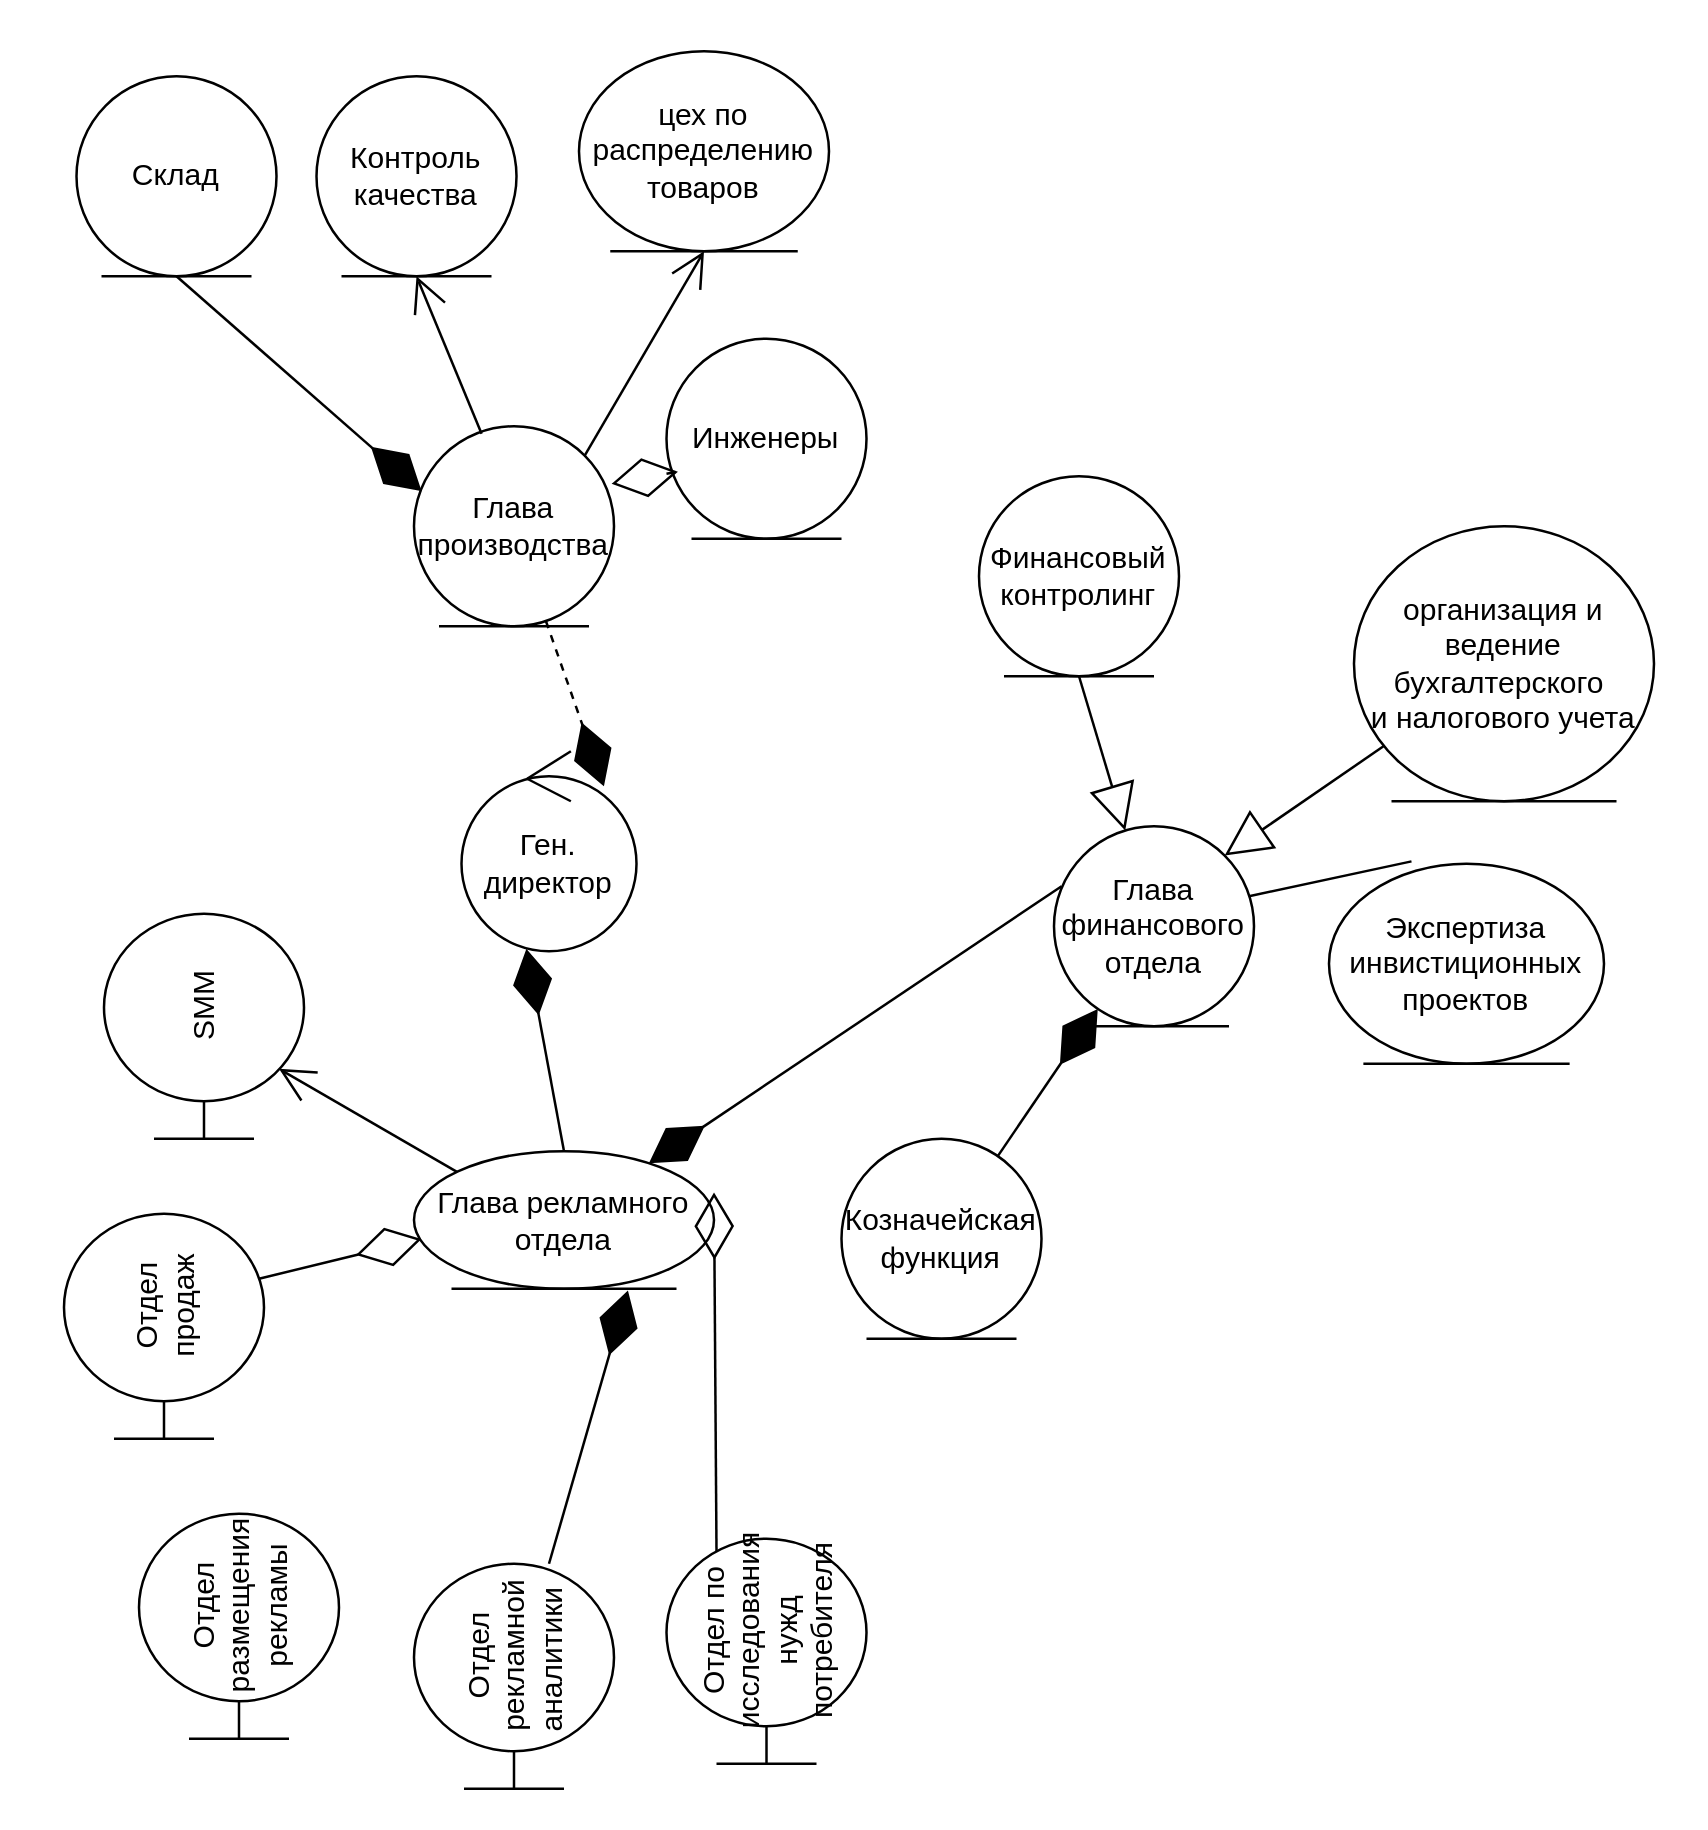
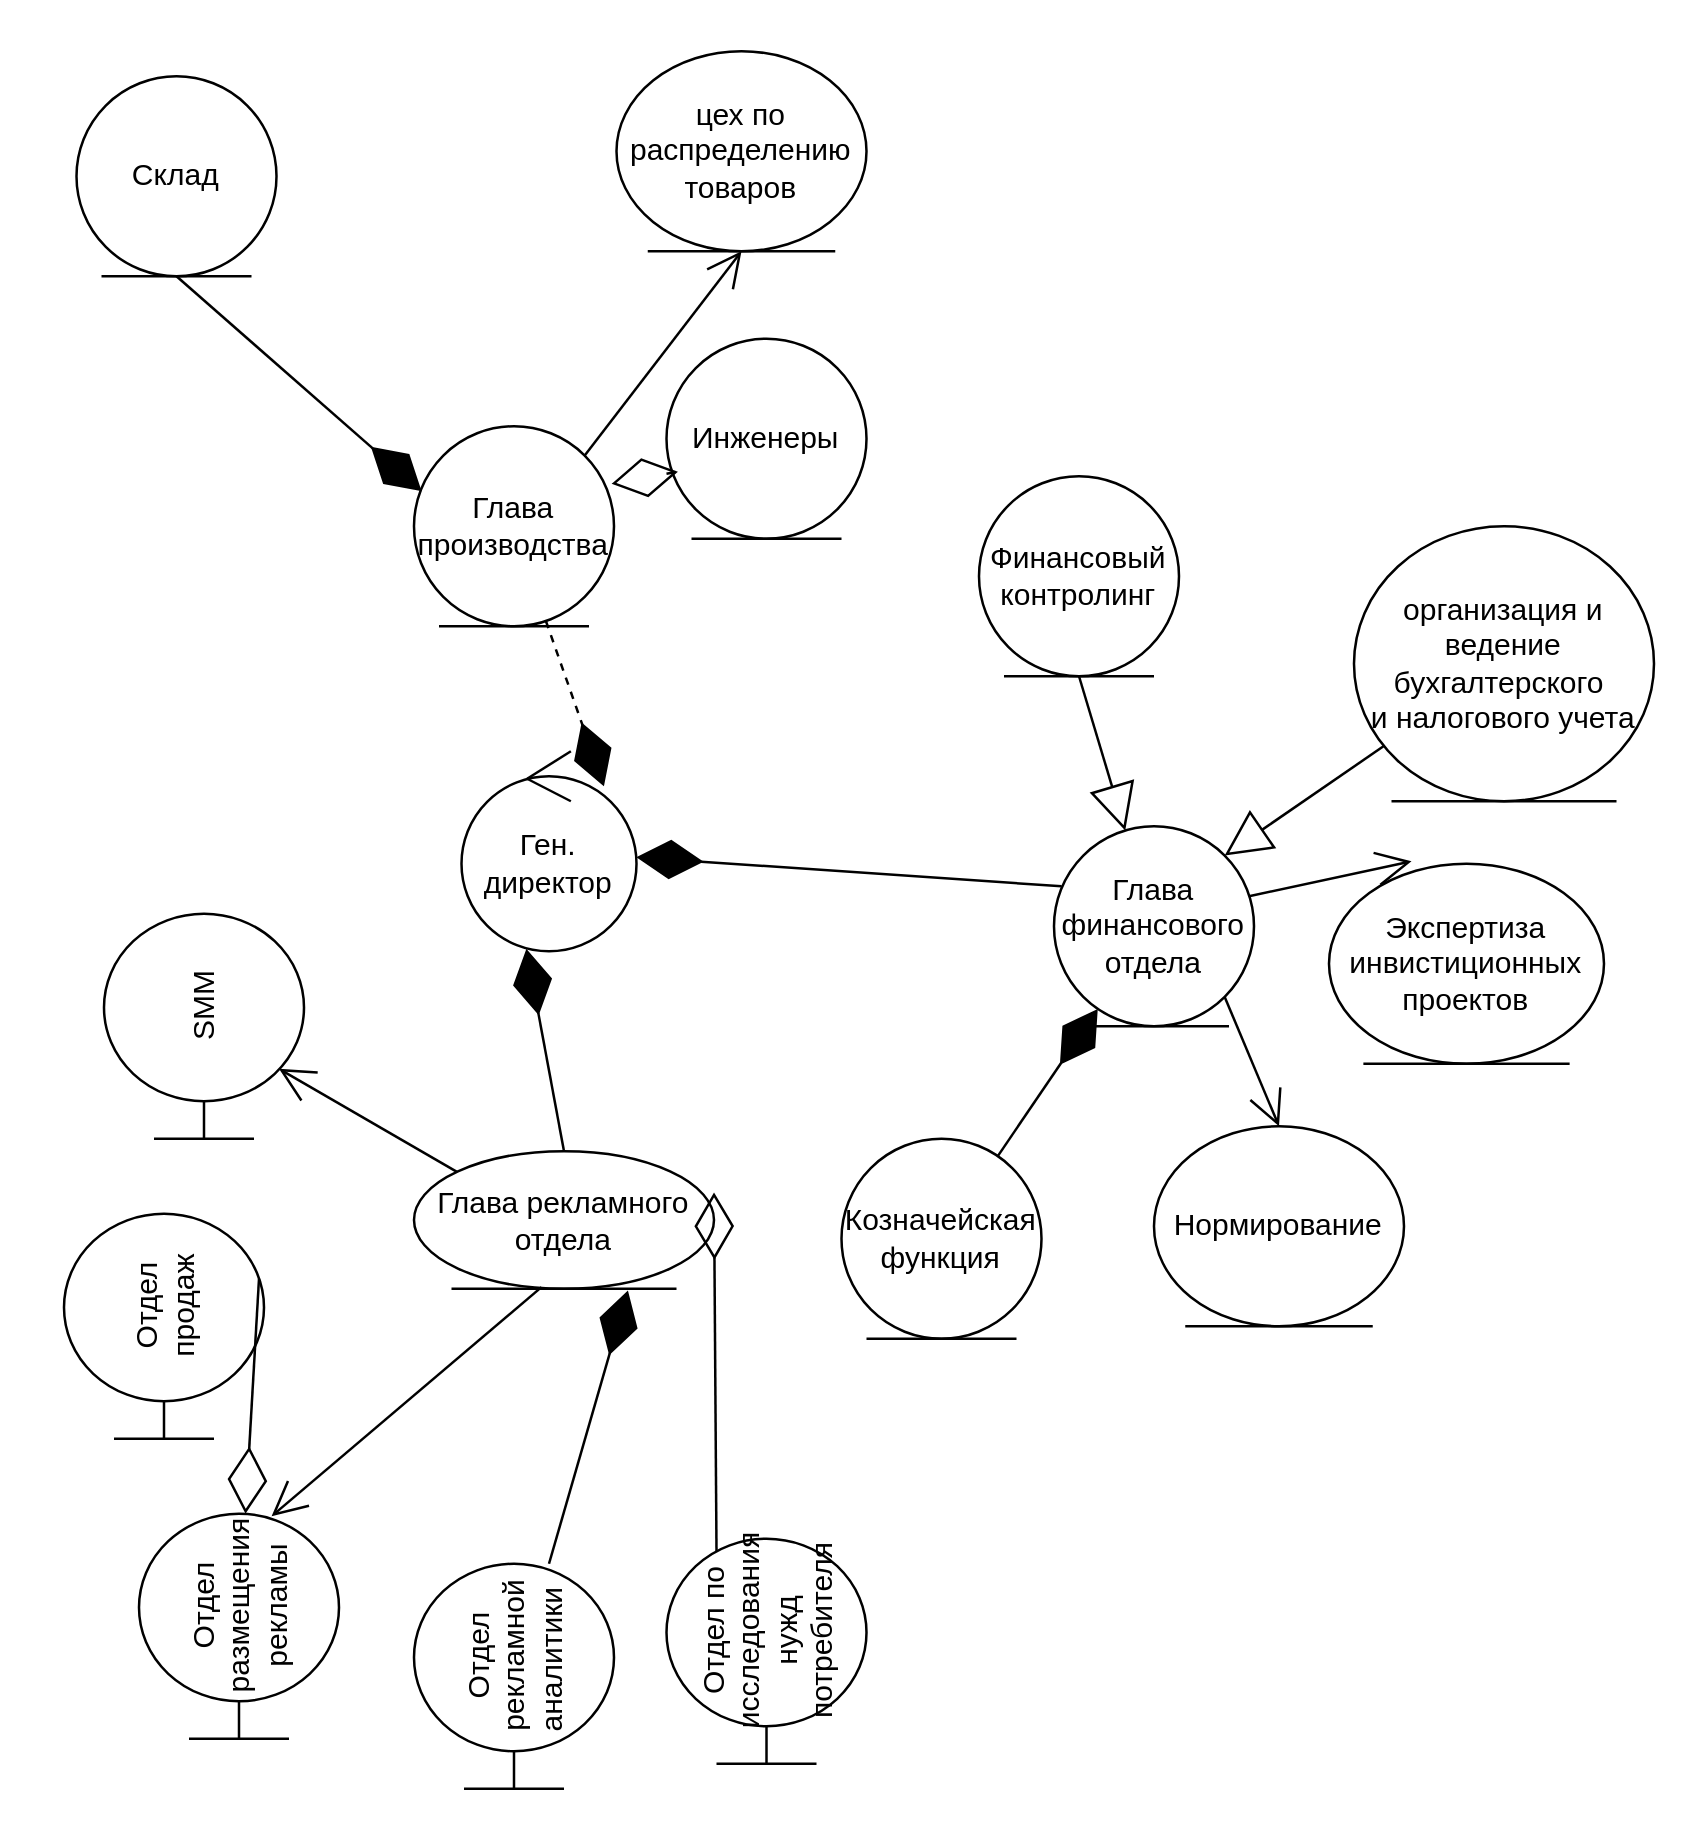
- <mxCell id="19" value="цех по распределению&lt;br&gt;товаров" style="ellipse;shape=umlEntity;whiteSpace=wrap;html=1;" parent="1" vertex="1"><mxGeometry x="231" y="20" width="100" height="80" as="geometry" /></mxCell>
+ <mxCell id="19" value="цех по распределению&lt;br&gt;товаров" style="ellipse;shape=umlEntity;whiteSpace=wrap;html=1;" parent="1" vertex="1"><mxGeometry x="246" y="20" width="100" height="80" as="geometry" /></mxCell>
- <mxCell id="18" value="Контроль качества" style="ellipse;shape=umlEntity;whiteSpace=wrap;html=1;" parent="1" vertex="1"><mxGeometry x="126" y="30" width="80" height="80" as="geometry" /></mxCell>
- <mxCell id="34" value="" style="endArrow=open;endFill=1;endSize=12;html=1;rounded=0;exitX=0.338;exitY=0.038;exitDx=0;exitDy=0;exitPerimeter=0;entryX=0.5;entryY=1;entryDx=0;entryDy=0;" edge="1" parent="1" source="15" target="18"><mxGeometry width="160" relative="1" as="geometry"><mxPoint x="-49" y="160" as="sourcePoint" /><mxPoint x="111" y="160" as="targetPoint" /></mxGeometry></mxCell>
- <mxCell id="36" value="" style="endArrow=none;endFill=1;endSize=12;html=1;rounded=0;exitX=0.975;exitY=0.35;exitDx=0;exitDy=0;exitPerimeter=0;entryX=0.3;entryY=-0.012;entryDx=0;entryDy=0;entryPerimeter=0;" edge="1" parent="1" source="9" target="11"><mxGeometry width="160" relative="1" as="geometry"><mxPoint x="501" y="369.5" as="sourcePoint" /><mxPoint x="661" y="369.5" as="targetPoint" /></mxGeometry></mxCell>
+ <mxCell id="36" value="" style="endArrow=open;endFill=1;endSize=12;html=1;rounded=0;exitX=0.975;exitY=0.35;exitDx=0;exitDy=0;exitPerimeter=0;entryX=0.3;entryY=-0.012;entryDx=0;entryDy=0;entryPerimeter=0;" edge="1" parent="1" source="9" target="11"><mxGeometry width="160" relative="1" as="geometry"><mxPoint x="501" y="369.5" as="sourcePoint" /><mxPoint x="661" y="369.5" as="targetPoint" /></mxGeometry></mxCell>
- <mxCell id="26" value="" style="endArrow=diamondThin;endFill=1;endSize=24;html=1;rounded=0;exitX=0.038;exitY=0.3;exitDx=0;exitDy=0;exitPerimeter=0;" edge="1" parent="1" source="9" target="3"><mxGeometry width="160" relative="1" as="geometry"><mxPoint x="360" y="320" as="sourcePoint" /><mxPoint x="415.97" y="169.04" as="targetPoint" /></mxGeometry></mxCell>
+ <mxCell id="26" value="" style="endArrow=diamondThin;endFill=1;endSize=24;html=1;rounded=0;exitX=0.038;exitY=0.3;exitDx=0;exitDy=0;exitPerimeter=0;" edge="1" parent="1" source="9" target="4"><mxGeometry width="160" relative="1" as="geometry"><mxPoint x="360" y="320" as="sourcePoint" /><mxPoint x="415.97" y="169.04" as="targetPoint" /></mxGeometry></mxCell>
+ <mxCell id="31" value="" style="endArrow=open;endFill=1;endSize=12;html=1;rounded=0;exitX=1;exitY=1;exitDx=0;exitDy=0;entryX=0.5;entryY=0;entryDx=0;entryDy=0;" edge="1" parent="1" source="9" target="12"><mxGeometry width="160" relative="1" as="geometry"><mxPoint x="291" y="330" as="sourcePoint" /><mxPoint x="531" y="410" as="targetPoint" /></mxGeometry></mxCell>
+ <mxCell id="12" value="Нормирование" style="ellipse;shape=umlEntity;whiteSpace=wrap;html=1;" parent="1" vertex="1"><mxGeometry x="461" y="450" width="100" height="80" as="geometry" /></mxCell>
- <mxCell id="22" value="" style="endArrow=diamondThin;endFill=0;endSize=24;html=1;rounded=0;entryX=0.025;entryY=0.638;entryDx=0;entryDy=0;entryPerimeter=0;exitX=0.711;exitY=0.975;exitDx=0;exitDy=0;exitPerimeter=0;" edge="1" parent="1" source="2" target="3"><mxGeometry width="160" relative="1" as="geometry"><mxPoint x="310" y="540" as="sourcePoint" /><mxPoint x="470" y="540" as="targetPoint" /></mxGeometry></mxCell>
+ <mxCell id="22" value="" style="endArrow=diamondThin;endFill=0;endSize=24;html=1;rounded=0;exitX=0.711;exitY=0.975;exitDx=0;exitDy=0;exitPerimeter=0;" edge="1" parent="1" source="2" target="5"><mxGeometry width="160" relative="1" as="geometry"><mxPoint x="310" y="540" as="sourcePoint" /><mxPoint x="470" y="540" as="targetPoint" /></mxGeometry></mxCell>
+ <mxCell id="33" value="" style="endArrow=open;endFill=1;endSize=12;html=1;rounded=0;exitX=0.425;exitY=0.988;exitDx=0;exitDy=0;exitPerimeter=0;entryX=0.989;entryY=0.663;entryDx=0;entryDy=0;entryPerimeter=0;" edge="1" parent="1" source="3" target="5"><mxGeometry width="160" relative="1" as="geometry"><mxPoint x="30" y="600" as="sourcePoint" /><mxPoint x="190" y="600" as="targetPoint" /></mxGeometry></mxCell>
